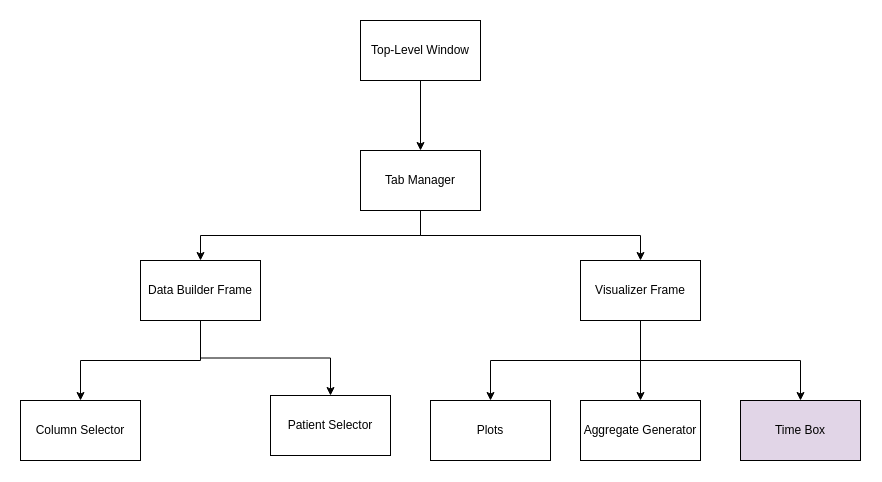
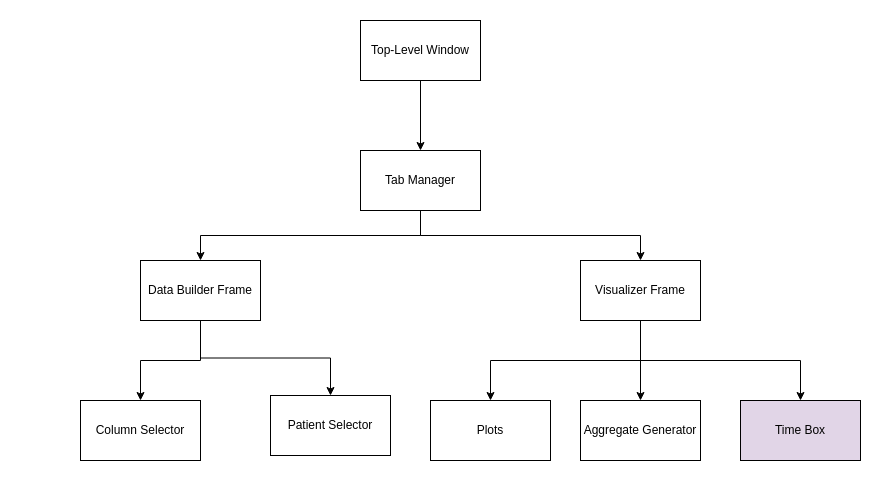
- <mxCell id="14" value="Column Selector" style="rounded=0;whiteSpace=wrap;html=1;" parent="1" vertex="1"><mxGeometry x="20" y="400" width="120" height="60" as="geometry" /></mxCell>
+ <mxCell id="14" value="Column Selector" style="rounded=0;whiteSpace=wrap;html=1;" parent="1" vertex="1"><mxGeometry x="80" y="400" width="120" height="60" as="geometry" /></mxCell>
